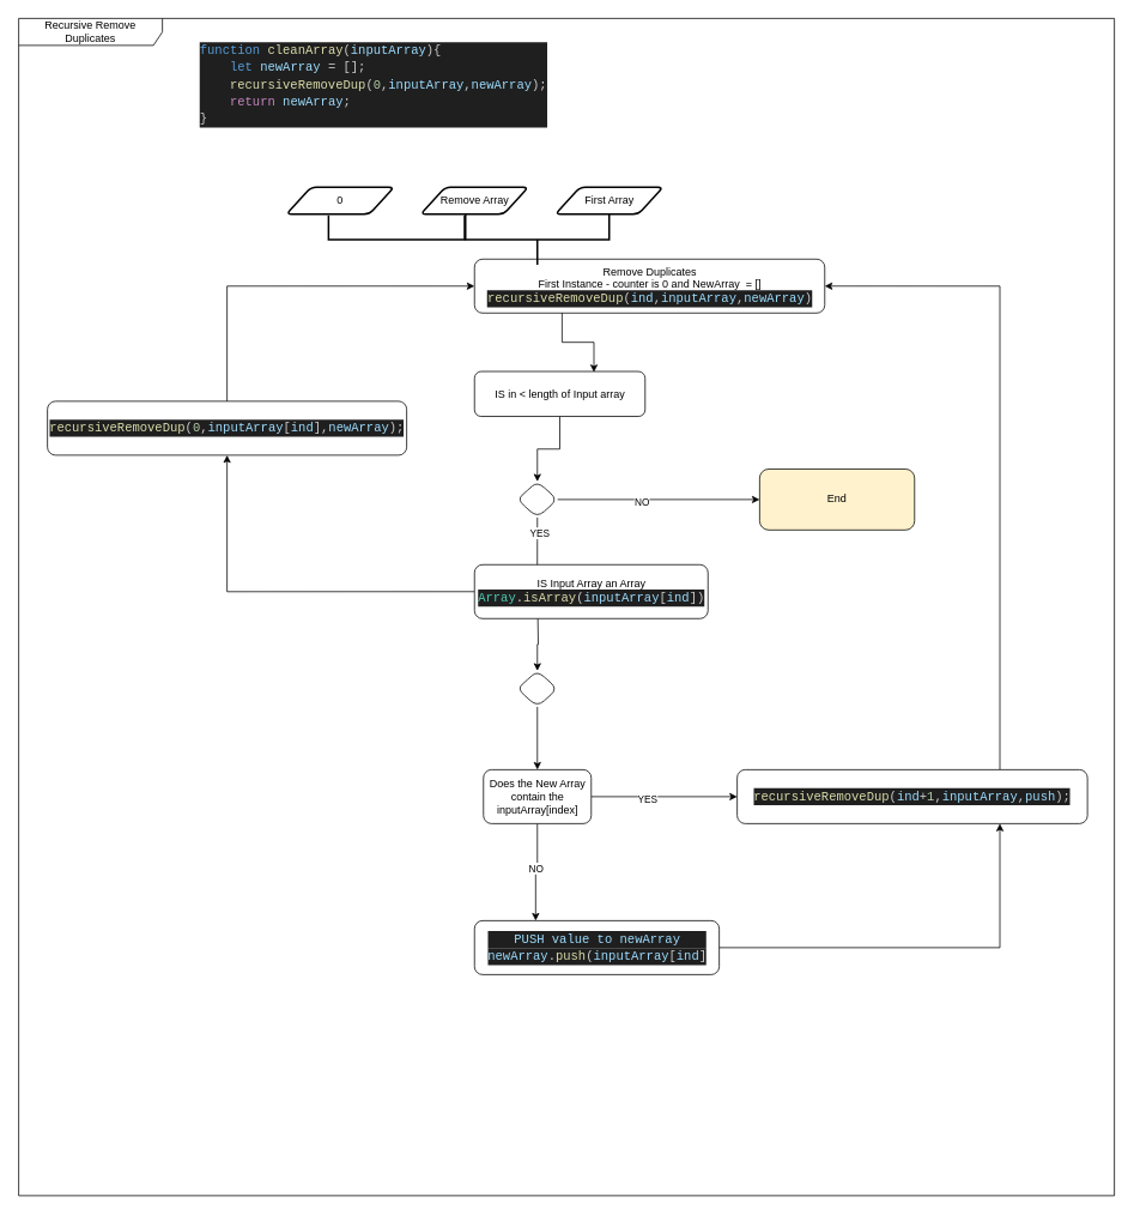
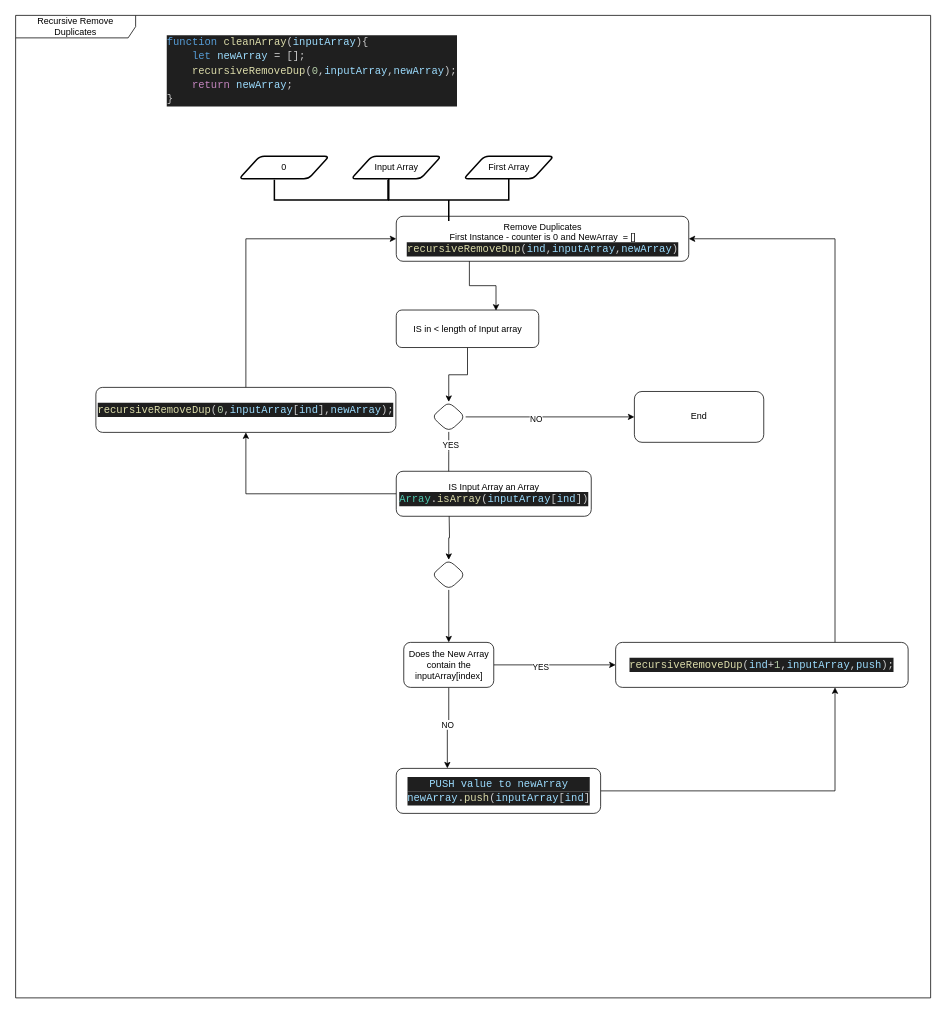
- <mxCell id="4" value="Remove Array" style="shape=parallelogram;html=1;strokeWidth=2;perimeter=parallelogramPerimeter;whiteSpace=wrap;rounded=1;arcSize=12;size=0.23;" vertex="1" parent="2"><mxGeometry x="447.5" y="187.87" width="120" height="30" as="geometry" /></mxCell>
+ <mxCell id="4" value="Input Array" style="shape=parallelogram;html=1;strokeWidth=2;perimeter=parallelogramPerimeter;whiteSpace=wrap;rounded=1;arcSize=12;size=0.23;" vertex="1" parent="2"><mxGeometry x="447.5" y="187.87" width="120" height="30" as="geometry" /></mxCell>
- <mxCell id="20" value="&lt;div style=&quot;color: rgb(204, 204, 204); background-color: rgb(31, 31, 31); font-family: Consolas, &amp;quot;Courier New&amp;quot;, monospace; font-size: 14px; line-height: 19px; white-space: pre;&quot;&gt;&lt;span style=&quot;color: #dcdcaa;&quot;&gt;recursiveRemoveDup&lt;/span&gt;(&lt;span style=&quot;color: #b5cea8;&quot;&gt;0&lt;/span&gt;,&lt;span style=&quot;color: #9cdcfe;&quot;&gt;inputArray&lt;/span&gt;[&lt;span style=&quot;color: #9cdcfe;&quot;&gt;ind&lt;/span&gt;],&lt;span style=&quot;color: #9cdcfe;&quot;&gt;newArray&lt;/span&gt;);&lt;/div&gt;" style="whiteSpace=wrap;html=1;rounded=1;" vertex="1" parent="2"><mxGeometry x="32" y="426" width="400" height="60" as="geometry" /></mxCell>
+ <mxCell id="20" value="&lt;div style=&quot;color: rgb(204, 204, 204); background-color: rgb(31, 31, 31); font-family: Consolas, &amp;quot;Courier New&amp;quot;, monospace; font-size: 14px; line-height: 19px; white-space: pre;&quot;&gt;&lt;span style=&quot;color: #dcdcaa;&quot;&gt;recursiveRemoveDup&lt;/span&gt;(&lt;span style=&quot;color: #b5cea8;&quot;&gt;0&lt;/span&gt;,&lt;span style=&quot;color: #9cdcfe;&quot;&gt;inputArray&lt;/span&gt;[&lt;span style=&quot;color: #9cdcfe;&quot;&gt;ind&lt;/span&gt;],&lt;span style=&quot;color: #9cdcfe;&quot;&gt;newArray&lt;/span&gt;);&lt;/div&gt;" style="whiteSpace=wrap;html=1;rounded=1;" vertex="1" parent="2"><mxGeometry x="107" y="496" width="400" height="60" as="geometry" /></mxCell>
- <mxCell id="14" value="End" style="whiteSpace=wrap;html=1;rounded=1;fillColor=#fff2cc;" vertex="1" parent="2"><mxGeometry x="825" y="501.46" width="172.5" height="67.81" as="geometry" /></mxCell>
+ <mxCell id="14" value="End" style="whiteSpace=wrap;html=1;rounded=1;" vertex="1" parent="2"><mxGeometry x="825" y="501.46" width="172.5" height="67.81" as="geometry" /></mxCell>
